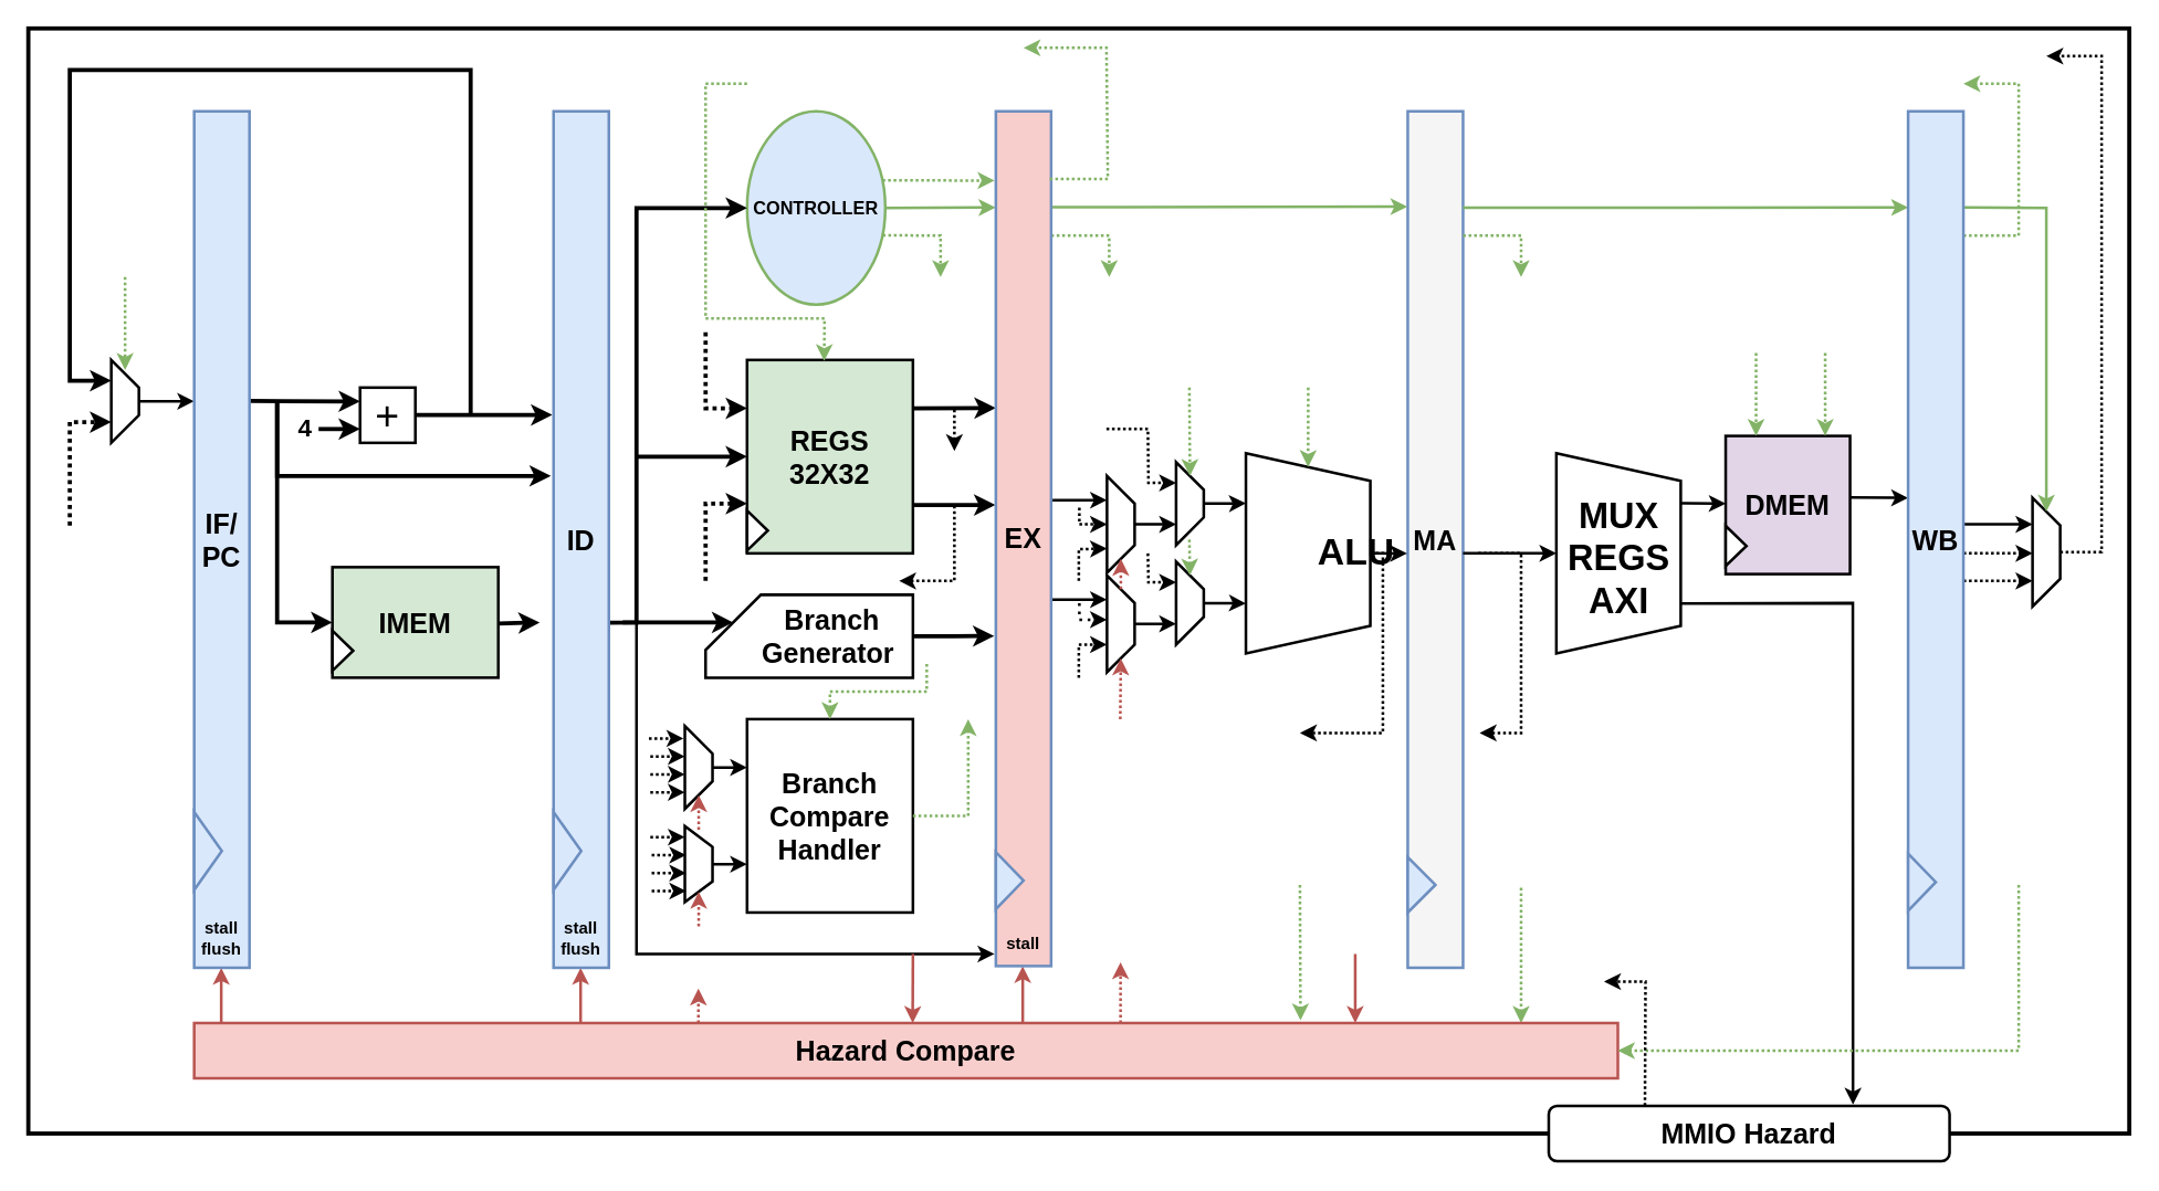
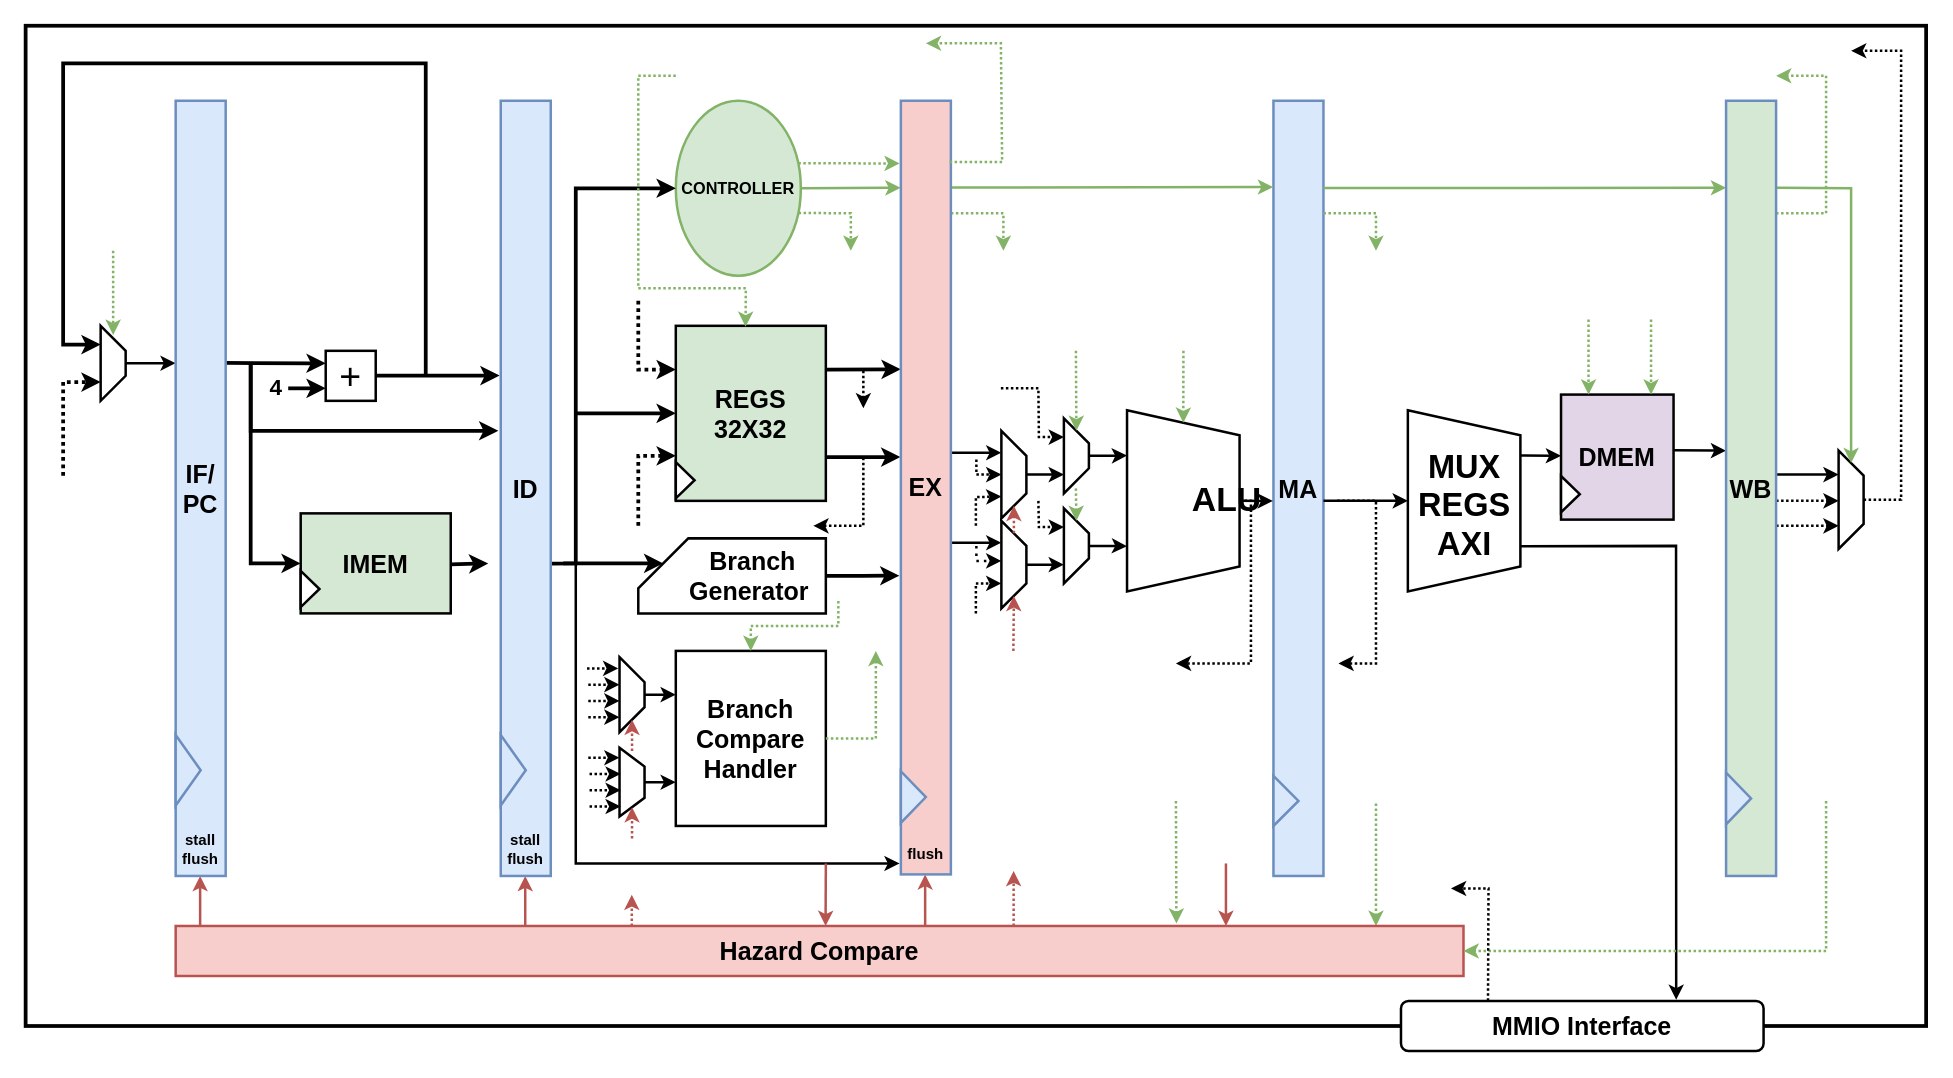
- <mxCell id="9" value="&lt;font style=&quot;font-size: 13px;&quot;&gt;&lt;b&gt;CONTROLLER&lt;/b&gt;&lt;/font&gt;" style="ellipse;whiteSpace=wrap;html=1;strokeWidth=2;fillColor=#dae8fc;strokeColor=#82b366;" parent="1" vertex="1"><mxGeometry x="540" y="80" width="100" height="140" as="geometry" /></mxCell>
+ <mxCell id="9" value="&lt;font style=&quot;font-size: 13px;&quot;&gt;&lt;b&gt;CONTROLLER&lt;/b&gt;&lt;/font&gt;" style="ellipse;whiteSpace=wrap;html=1;strokeWidth=2;fillColor=#d5e8d4;strokeColor=#82b366;" parent="1" vertex="1"><mxGeometry x="540" y="80" width="100" height="140" as="geometry" /></mxCell>
- <mxCell id="5" value="MA" style="rounded=0;whiteSpace=wrap;html=1;fontStyle=1;fontSize=20;fillColor=#f5f5f5;strokeColor=#6c8ebf;strokeWidth=2;" parent="4" vertex="1"><mxGeometry width="40" height="620.0" as="geometry" /></mxCell>
+ <mxCell id="5" value="MA" style="rounded=0;whiteSpace=wrap;html=1;fontStyle=1;fontSize=20;fillColor=#dae8fc;strokeColor=#6c8ebf;strokeWidth=2;" parent="4" vertex="1"><mxGeometry width="40" height="620.0" as="geometry" /></mxCell>
- <mxCell id="124" value="WB" style="rounded=0;whiteSpace=wrap;html=1;fontStyle=1;fontSize=20;fillColor=#dae8fc;strokeColor=#6c8ebf;strokeWidth=2;" parent="123" vertex="1"><mxGeometry width="40" height="620.0" as="geometry" /></mxCell>
+ <mxCell id="124" value="WB" style="rounded=0;whiteSpace=wrap;html=1;fontStyle=1;fontSize=20;fillColor=#d5e8d4;strokeColor=#6c8ebf;strokeWidth=2;" parent="123" vertex="1"><mxGeometry width="40" height="620.0" as="geometry" /></mxCell>
- <mxCell id="109" value="&lt;div&gt;stall&lt;/div&gt;" style="text;html=1;align=center;verticalAlign=middle;whiteSpace=wrap;rounded=0;strokeWidth=2;fontStyle=1" parent="106" vertex="1"><mxGeometry y="587.812" width="60" height="30.938" as="geometry" /></mxCell>
+ <mxCell id="109" value="&lt;div&gt;flush&lt;/div&gt;" style="text;html=1;align=center;verticalAlign=middle;whiteSpace=wrap;rounded=0;strokeWidth=2;fontStyle=1" parent="106" vertex="1"><mxGeometry y="587.812" width="60" height="30.938" as="geometry" /></mxCell>
- <mxCell id="46" value="&lt;font style=&quot;font-size: 20px;&quot;&gt;&lt;b&gt;MMIO Hazard&lt;/b&gt;&lt;/font&gt;" style="rounded=1;whiteSpace=wrap;html=1;strokeWidth=2;" parent="1" vertex="1"><mxGeometry x="1120" y="800" width="290" height="40" as="geometry" /></mxCell>
+ <mxCell id="46" value="&lt;font style=&quot;font-size: 20px;&quot;&gt;&lt;b&gt;MMIO Interface&lt;/b&gt;&lt;/font&gt;" style="rounded=1;whiteSpace=wrap;html=1;strokeWidth=2;" parent="1" vertex="1"><mxGeometry x="1120" y="800" width="290" height="40" as="geometry" /></mxCell>
